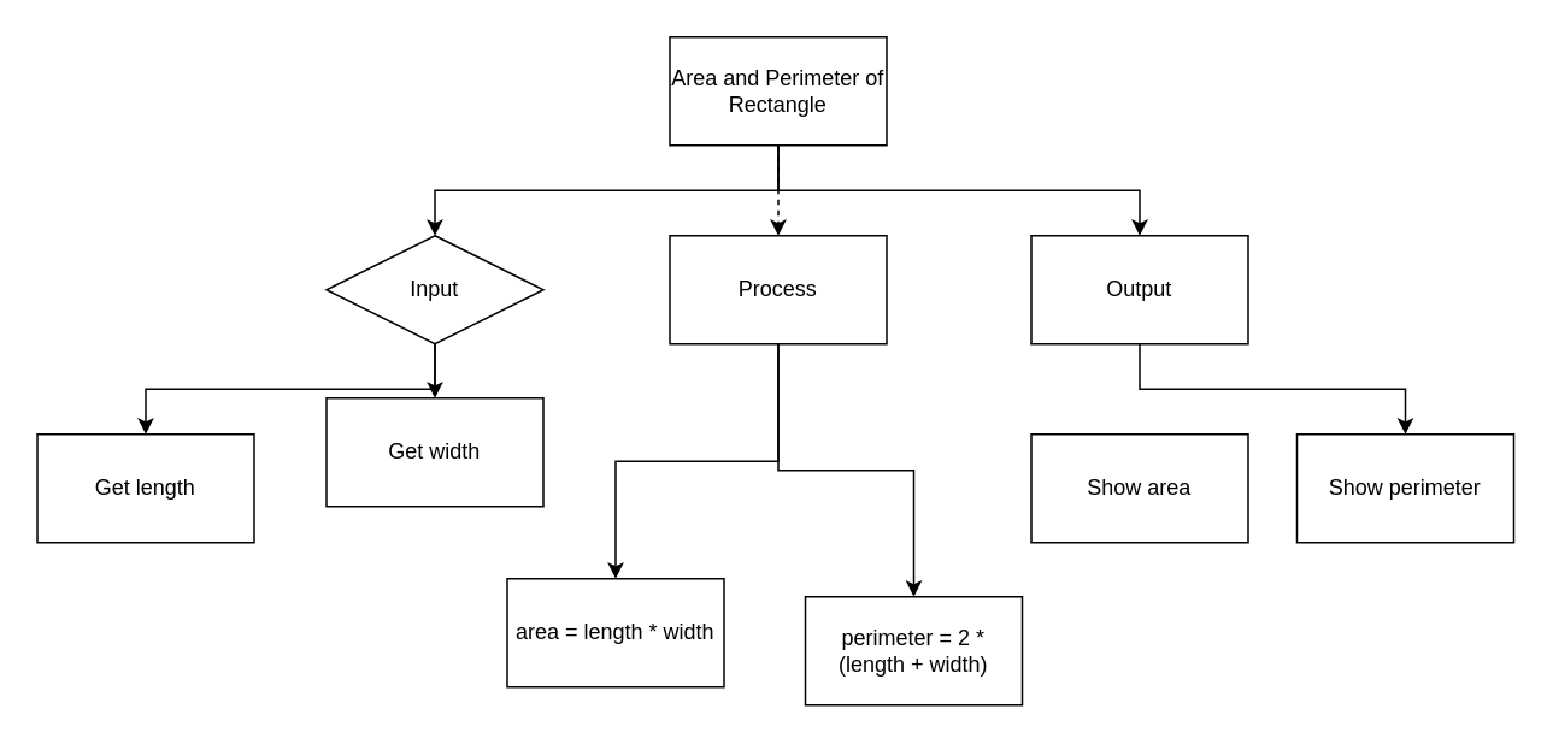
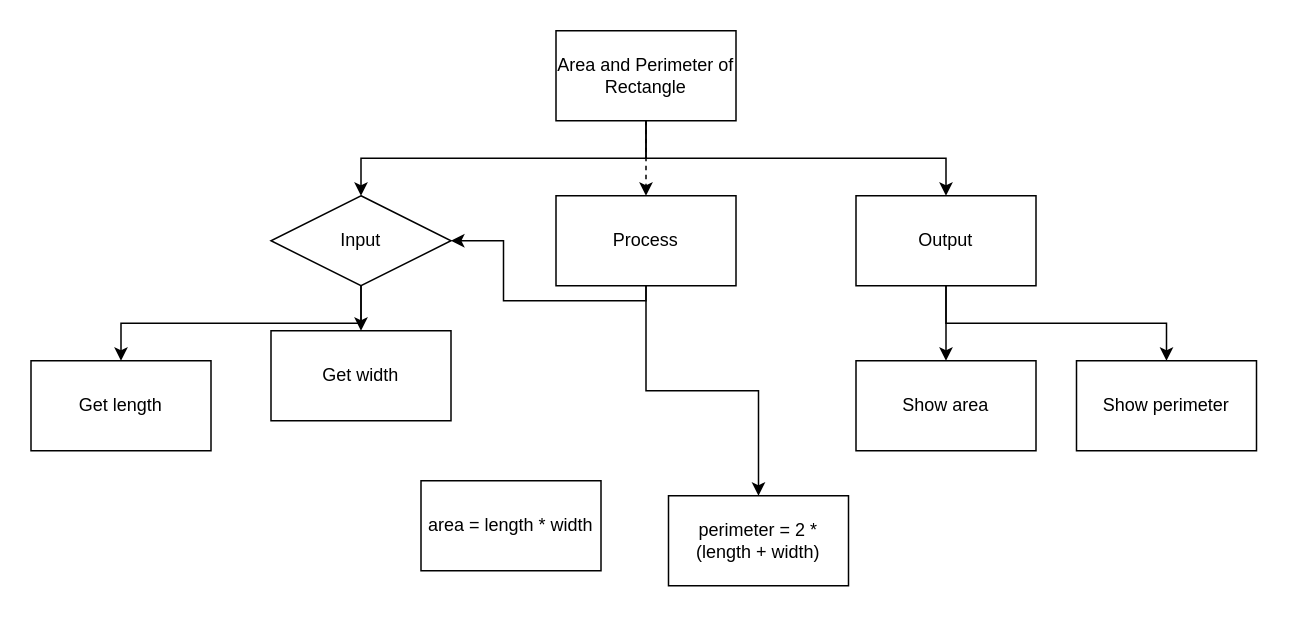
+ <mxCell id="12" style="edgeStyle=orthogonalEdgeStyle;rounded=0;html=1;exitX=0.5;exitY=1;exitDx=0;exitDy=0;entryX=0.5;entryY=0;entryDx=0;entryDy=0;" edge="1" parent="1" source="14" target="17"><mxGeometry relative="1" as="geometry" /></mxCell>
- <mxCell id="9" style="edgeStyle=orthogonalEdgeStyle;rounded=0;html=1;exitX=0.5;exitY=1;exitDx=0;exitDy=0;" edge="1" parent="1" source="11" target="19"><mxGeometry relative="1" as="geometry" /></mxCell>
+ <mxCell id="9" style="edgeStyle=orthogonalEdgeStyle;rounded=0;html=1;exitX=0.5;exitY=1;exitDx=0;exitDy=0;" edge="1" parent="1" source="11" target="8"><mxGeometry relative="1" as="geometry" /></mxCell>
